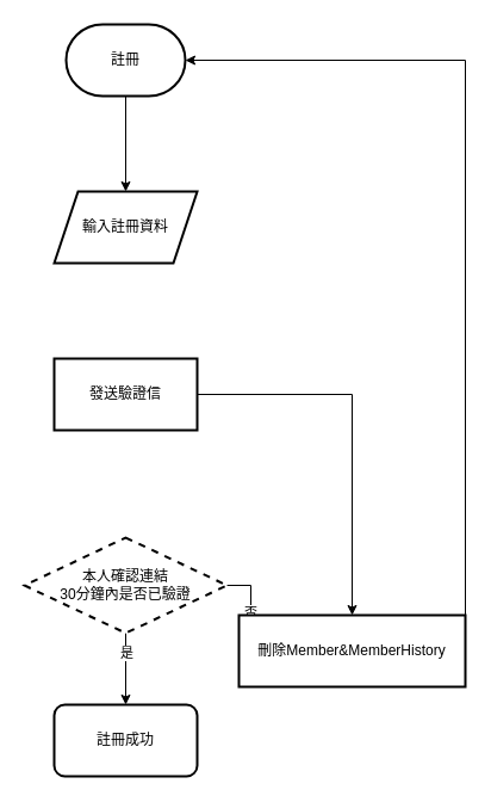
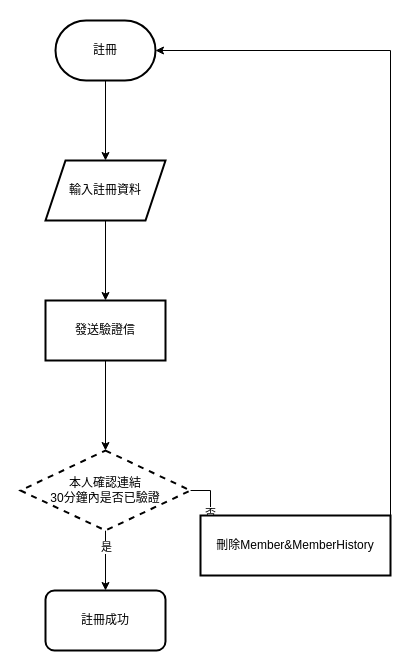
+ <mxCell id="4" value="" style="edgeStyle=orthogonalEdgeStyle;rounded=0;orthogonalLoop=1;jettySize=auto;html=1;" edge="1" parent="1" source="5" target="7"><mxGeometry relative="1" as="geometry" /></mxCell>
- <mxCell id="6" value="" style="edgeStyle=orthogonalEdgeStyle;rounded=0;orthogonalLoop=1;jettySize=auto;html=1;" edge="1" parent="1" source="7" target="13"><mxGeometry relative="1" as="geometry" /></mxCell>
+ <mxCell id="6" value="" style="edgeStyle=orthogonalEdgeStyle;rounded=0;orthogonalLoop=1;jettySize=auto;html=1;" edge="1" parent="1" source="7" target="11"><mxGeometry relative="1" as="geometry" /></mxCell>
